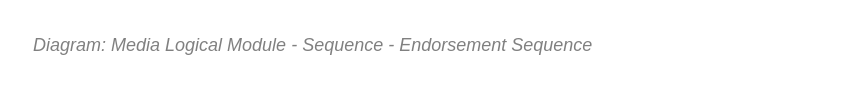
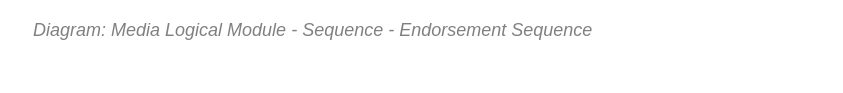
- <mxCell id="2" value="&lt;font style=&quot;font-size: 12px&quot;&gt;&lt;span style=&quot;font-size: 12px&quot;&gt;Diagram: Media Logical Module -&amp;nbsp;&lt;/span&gt;Sequence - Endorsement Sequence&lt;/font&gt;" style="text;strokeColor=none;fillColor=none;html=1;fontSize=12;fontStyle=2;verticalAlign=middle;align=left;shadow=0;glass=0;comic=0;opacity=30;fontColor=#808080;" vertex="1" parent="1"><mxGeometry x="20" y="20" width="520" height="20" as="geometry" /></mxCell>
+ <mxCell id="2" value="&lt;font style=&quot;font-size: 12px&quot;&gt;&lt;span style=&quot;font-size: 12px&quot;&gt;Diagram: Media Logical Module -&amp;nbsp;&lt;/span&gt;Sequence - Endorsement Sequence&lt;/font&gt;" style="text;strokeColor=none;fillColor=none;html=1;fontSize=12;fontStyle=2;verticalAlign=middle;align=left;shadow=0;glass=0;comic=0;opacity=30;fontColor=#808080;" vertex="1" parent="1"><mxGeometry x="20" y="10" width="520" height="20" as="geometry" /></mxCell>
